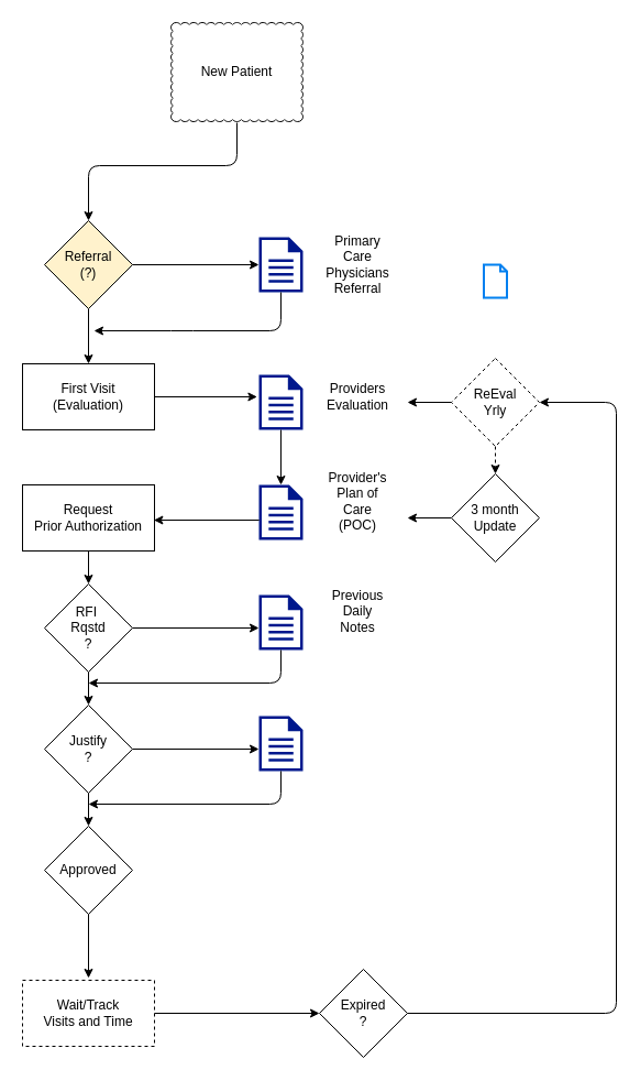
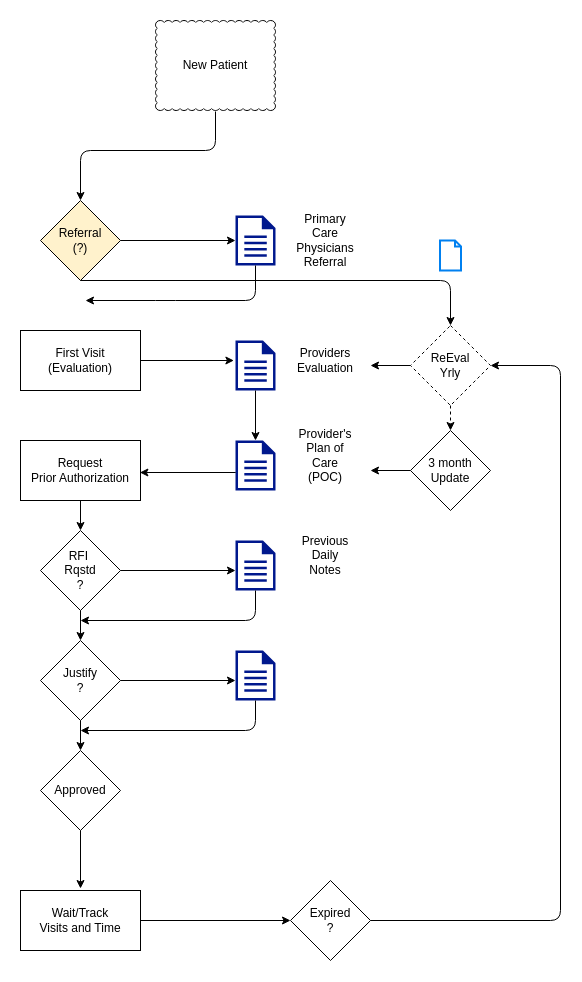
- <mxCell id="14" value="" style="edgeStyle=segmentEdgeStyle;endArrow=classic;html=1;exitX=0.5;exitY=1;exitDx=0;exitDy=0;" edge="1" parent="1" source="11" target="10"><mxGeometry width="50" height="50" relative="1" as="geometry"><mxPoint x="55" y="450" as="sourcePoint" /><mxPoint x="105" y="400" as="targetPoint" /></mxGeometry></mxCell>
+ <mxCell id="14" value="" style="edgeStyle=segmentEdgeStyle;endArrow=classic;html=1;exitX=0.5;exitY=1;exitDx=0;exitDy=0;" edge="1" parent="1" source="11" target="27"><mxGeometry width="50" height="50" relative="1" as="geometry"><mxPoint x="55" y="450" as="sourcePoint" /><mxPoint x="105" y="400" as="targetPoint" /></mxGeometry></mxCell>
- <mxCell id="35" value="Wait/Track &lt;br&gt;Visits and Time" style="rounded=0;whiteSpace=wrap;html=1;dashed=1;" vertex="1" parent="1"><mxGeometry x="20" y="890" width="120" height="60" as="geometry" /></mxCell>
+ <mxCell id="35" value="Wait/Track &lt;br&gt;Visits and Time" style="rounded=0;whiteSpace=wrap;html=1;" vertex="1" parent="1"><mxGeometry x="20" y="890" width="120" height="60" as="geometry" /></mxCell>
